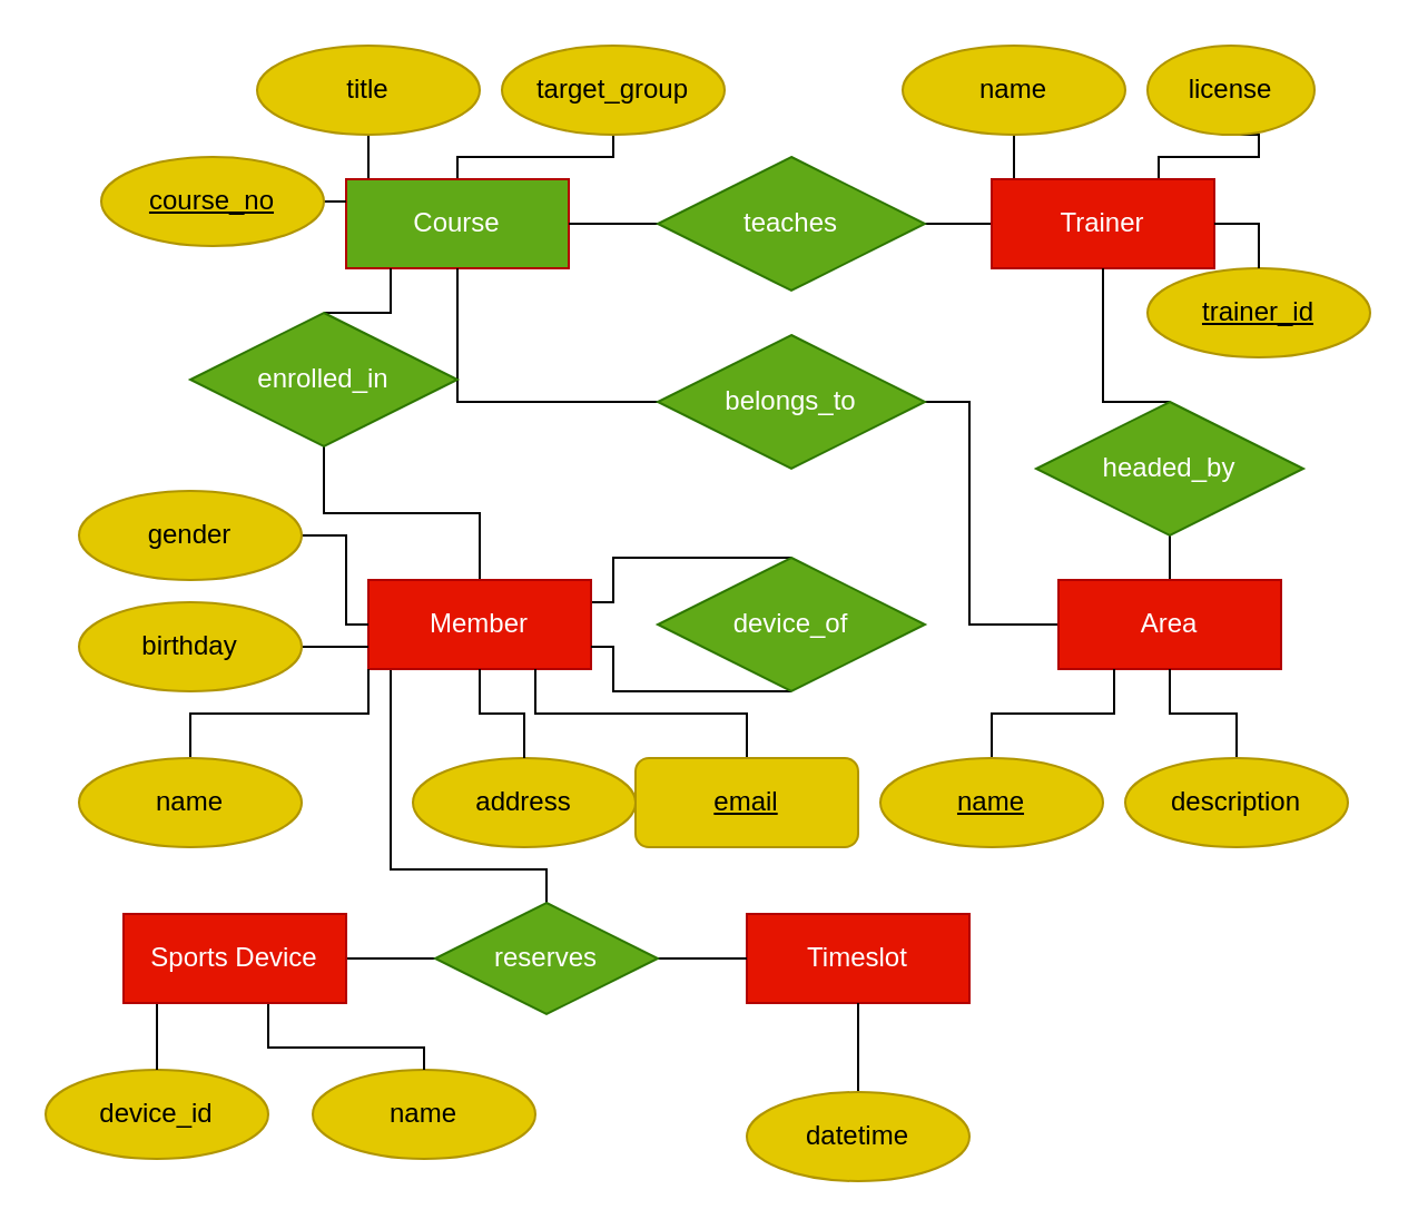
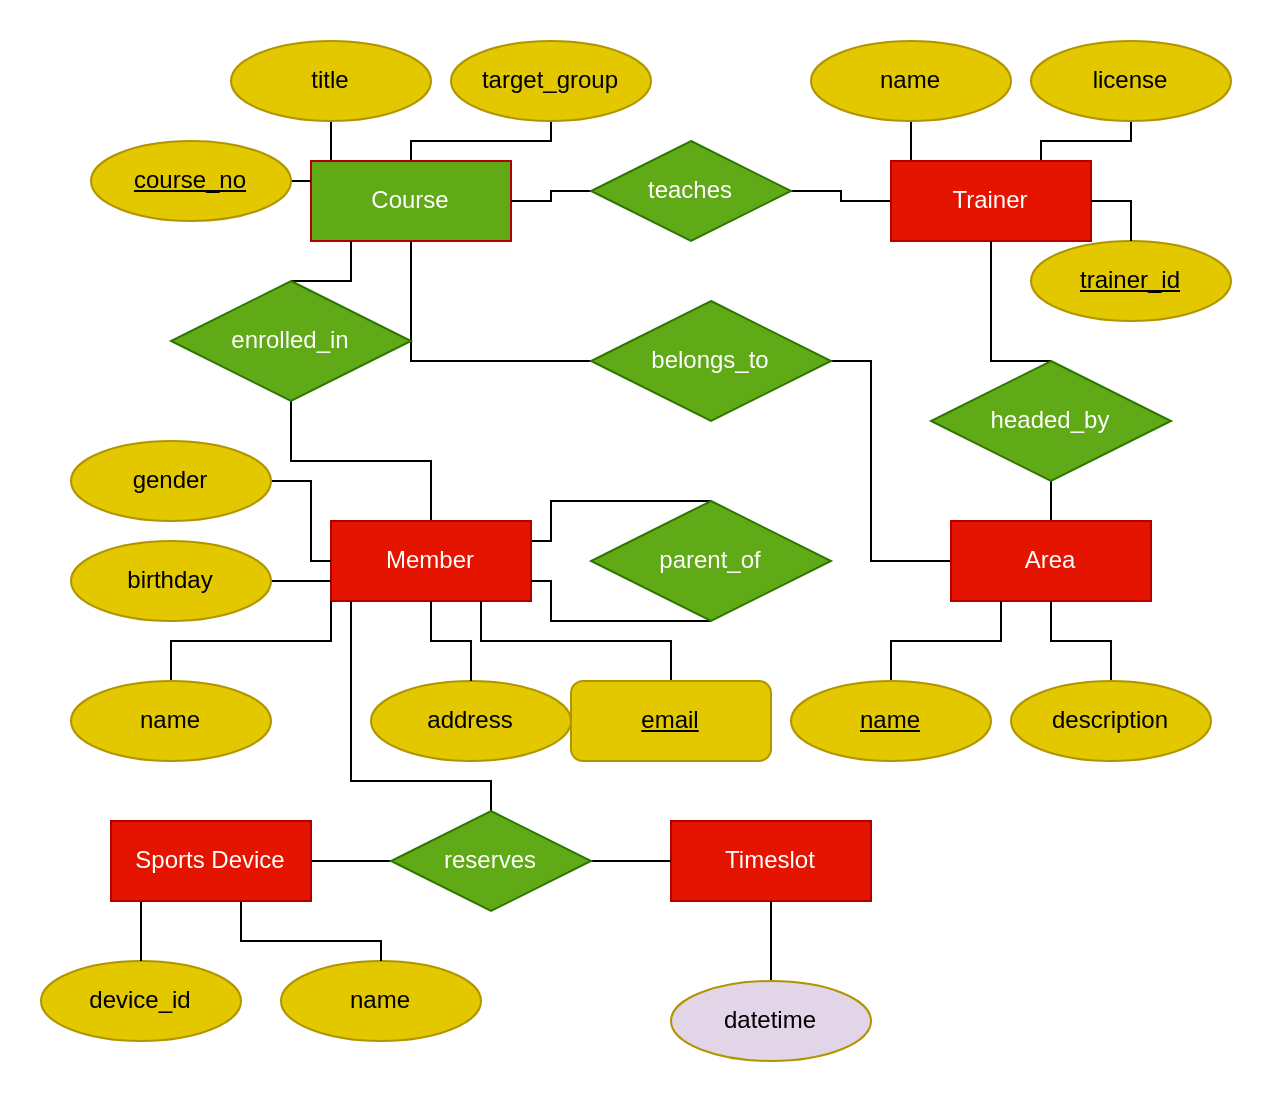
- <mxCell id="33" value="license" style="ellipse;whiteSpace=wrap;html=1;align=center;strokeColor=#B09500;verticalAlign=middle;fontFamily=Helvetica;fontSize=12;fontColor=#000000;fillColor=#e3c800;" parent="1" vertex="1"><mxGeometry x="515" y="20" width="75" height="40" as="geometry" /></mxCell>
+ <mxCell id="33" value="license" style="ellipse;whiteSpace=wrap;html=1;align=center;strokeColor=#B09500;verticalAlign=middle;fontFamily=Helvetica;fontSize=12;fontColor=#000000;fillColor=#e3c800;" parent="1" vertex="1"><mxGeometry x="515" y="20" width="100" height="40" as="geometry" /></mxCell>
- <mxCell id="35" value="teaches" style="shape=rhombus;perimeter=rhombusPerimeter;whiteSpace=wrap;html=1;align=center;strokeColor=#2D7600;verticalAlign=middle;fontFamily=Helvetica;fontSize=12;fontColor=#ffffff;fillColor=#60a917;" parent="1" vertex="1"><mxGeometry x="295" y="70" width="120" height="60" as="geometry" /></mxCell>
+ <mxCell id="35" value="teaches" style="shape=rhombus;perimeter=rhombusPerimeter;whiteSpace=wrap;html=1;align=center;strokeColor=#2D7600;verticalAlign=middle;fontFamily=Helvetica;fontSize=12;fontColor=#ffffff;fillColor=#60a917;" parent="1" vertex="1"><mxGeometry x="295" y="70" width="100" height="50" as="geometry" /></mxCell>
- <mxCell id="18" value="device_of" style="shape=rhombus;perimeter=rhombusPerimeter;whiteSpace=wrap;html=1;align=center;strokeColor=#2D7600;verticalAlign=middle;fontFamily=Helvetica;fontSize=12;fontColor=#ffffff;fillColor=#60a917;" parent="1" vertex="1"><mxGeometry x="295" y="250" width="120" height="60" as="geometry" /></mxCell>
+ <mxCell id="18" value="parent_of" style="shape=rhombus;perimeter=rhombusPerimeter;whiteSpace=wrap;html=1;align=center;strokeColor=#2D7600;verticalAlign=middle;fontFamily=Helvetica;fontSize=12;fontColor=#ffffff;fillColor=#60a917;" parent="1" vertex="1"><mxGeometry x="295" y="250" width="120" height="60" as="geometry" /></mxCell>
- <mxCell id="69" value="datetime" style="ellipse;whiteSpace=wrap;html=1;align=center;strokeColor=#B09500;verticalAlign=middle;fontFamily=Helvetica;fontSize=12;fontColor=#000000;fillColor=#e3c800;" parent="1" vertex="1"><mxGeometry x="335" y="490" width="100" height="40" as="geometry" /></mxCell>
+ <mxCell id="69" value="datetime" style="ellipse;whiteSpace=wrap;html=1;align=center;strokeColor=#B09500;verticalAlign=middle;fontFamily=Helvetica;fontSize=12;fontColor=#000000;fillColor=#e1d5e7;" parent="1" vertex="1"><mxGeometry x="335" y="490" width="100" height="40" as="geometry" /></mxCell>
